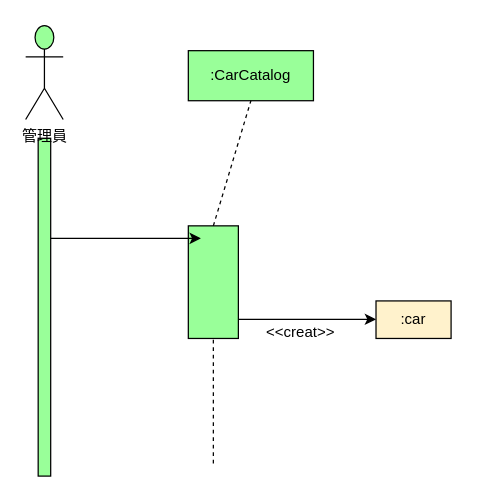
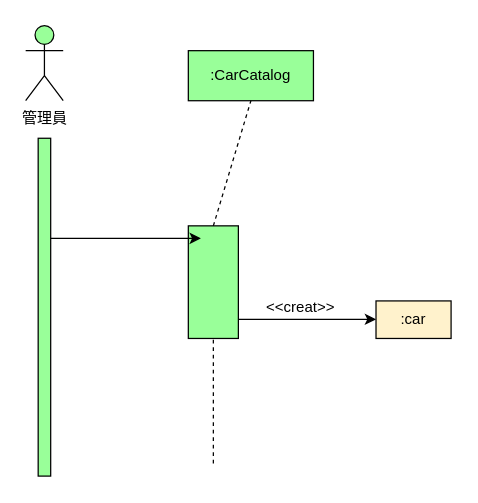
- <mxCell id="3" value="管理員" style="shape=umlActor;verticalLabelPosition=bottom;verticalAlign=top;html=1;outlineConnect=0;fillColor=#99FF99;" vertex="1" parent="1"><mxGeometry x="20" y="20" width="30" height="75" as="geometry" /></mxCell>
+ <mxCell id="3" value="管理員" style="shape=umlActor;verticalLabelPosition=bottom;verticalAlign=top;html=1;outlineConnect=0;fillColor=#99FF99;" vertex="1" parent="1"><mxGeometry x="20" y="20" width="30" height="60" as="geometry" /></mxCell>
- <mxCell id="9" value="&amp;lt;&amp;lt;creat&amp;gt;&amp;gt;" style="text;strokeColor=none;align=center;fillColor=none;html=1;verticalAlign=middle;whiteSpace=wrap;rounded=0;" vertex="1" parent="1"><mxGeometry x="210" y="250" width="60" height="30" as="geometry" /></mxCell>
+ <mxCell id="9" value="&amp;lt;&amp;lt;creat&amp;gt;&amp;gt;" style="text;strokeColor=none;align=center;fillColor=none;html=1;verticalAlign=middle;whiteSpace=wrap;rounded=0;" vertex="1" parent="1"><mxGeometry x="210" y="230" width="60" height="30" as="geometry" /></mxCell>
